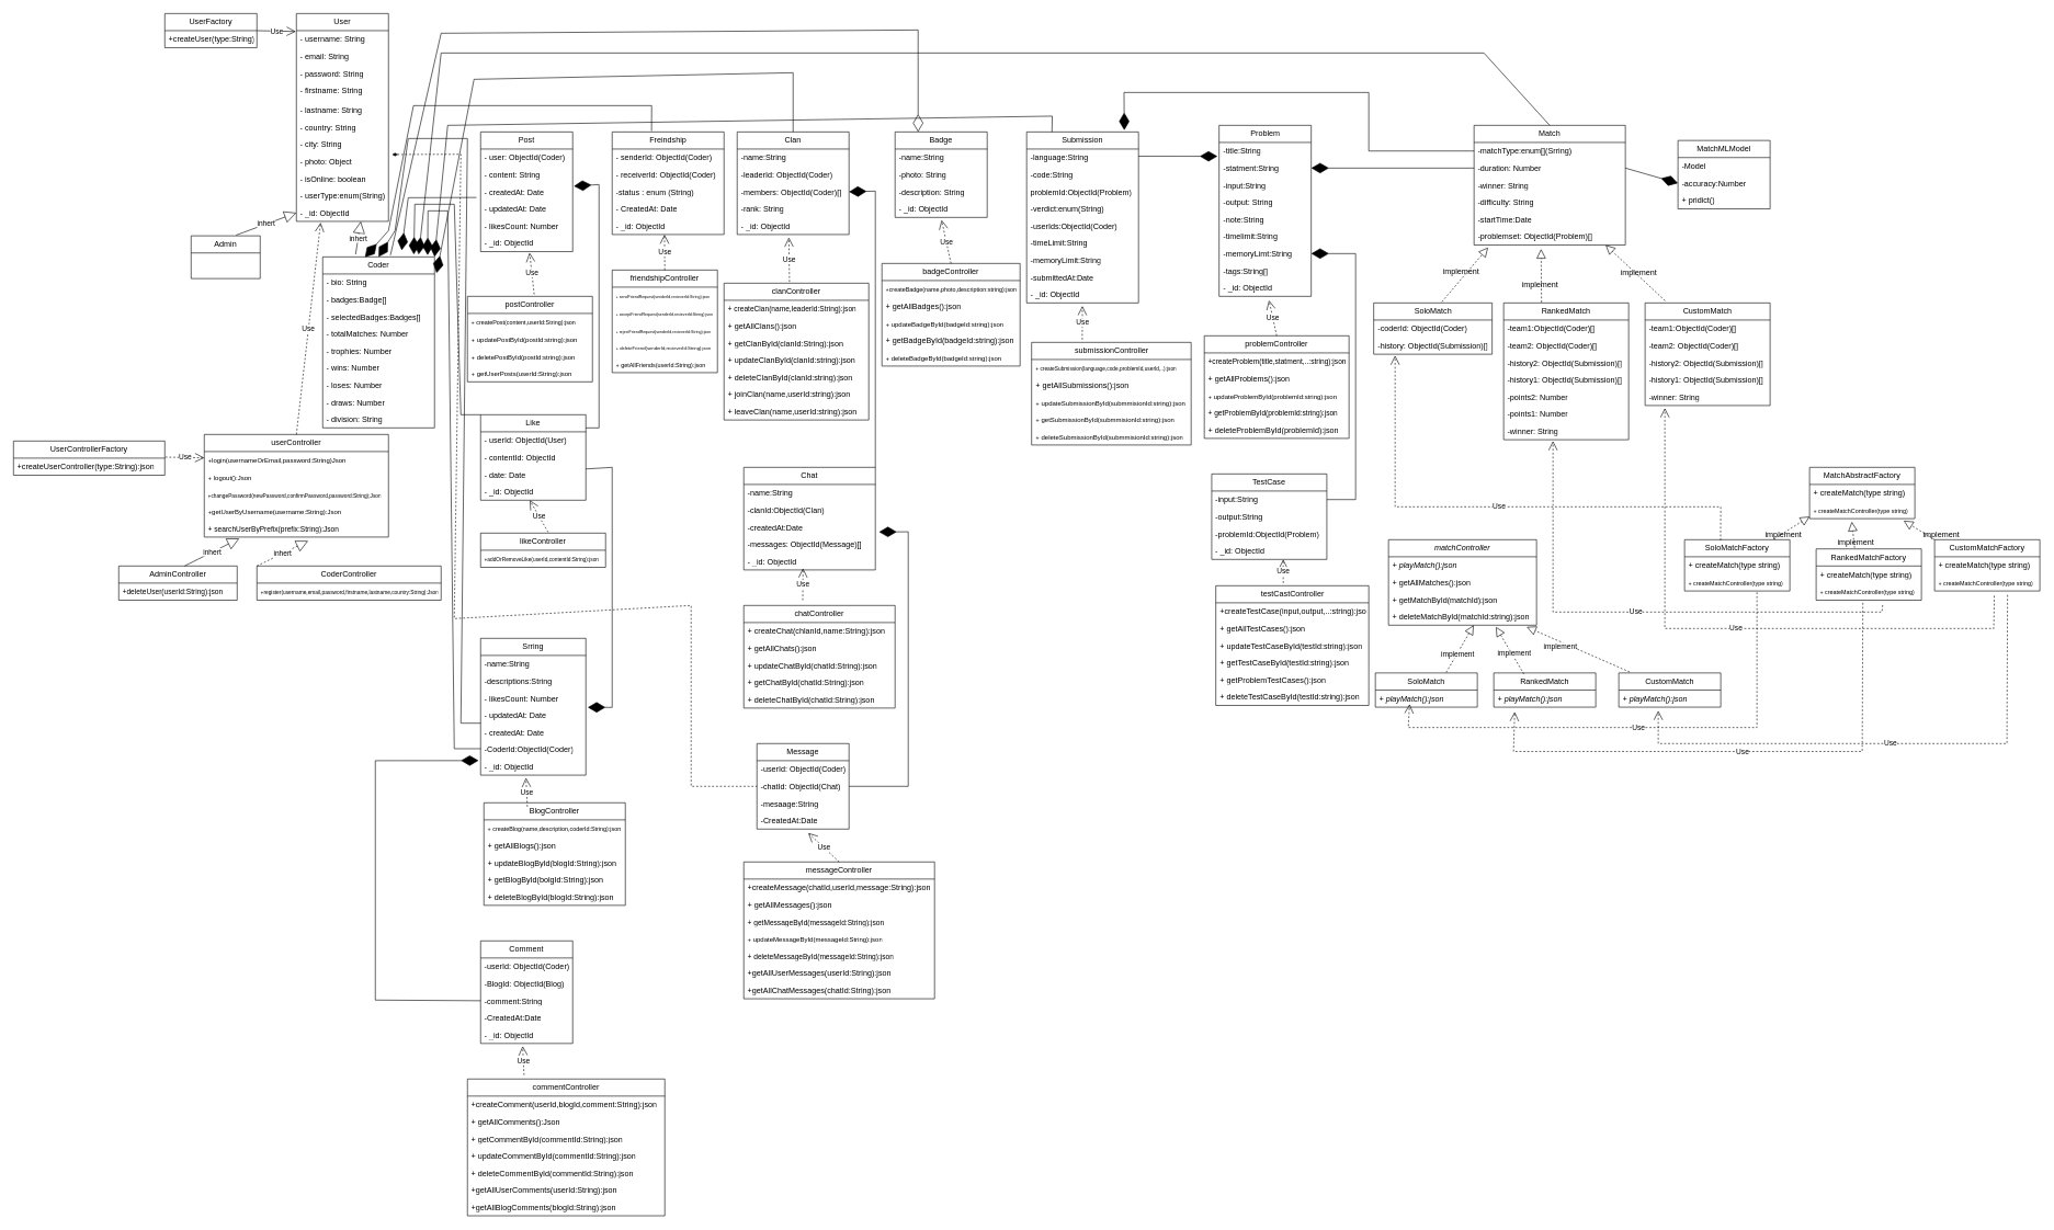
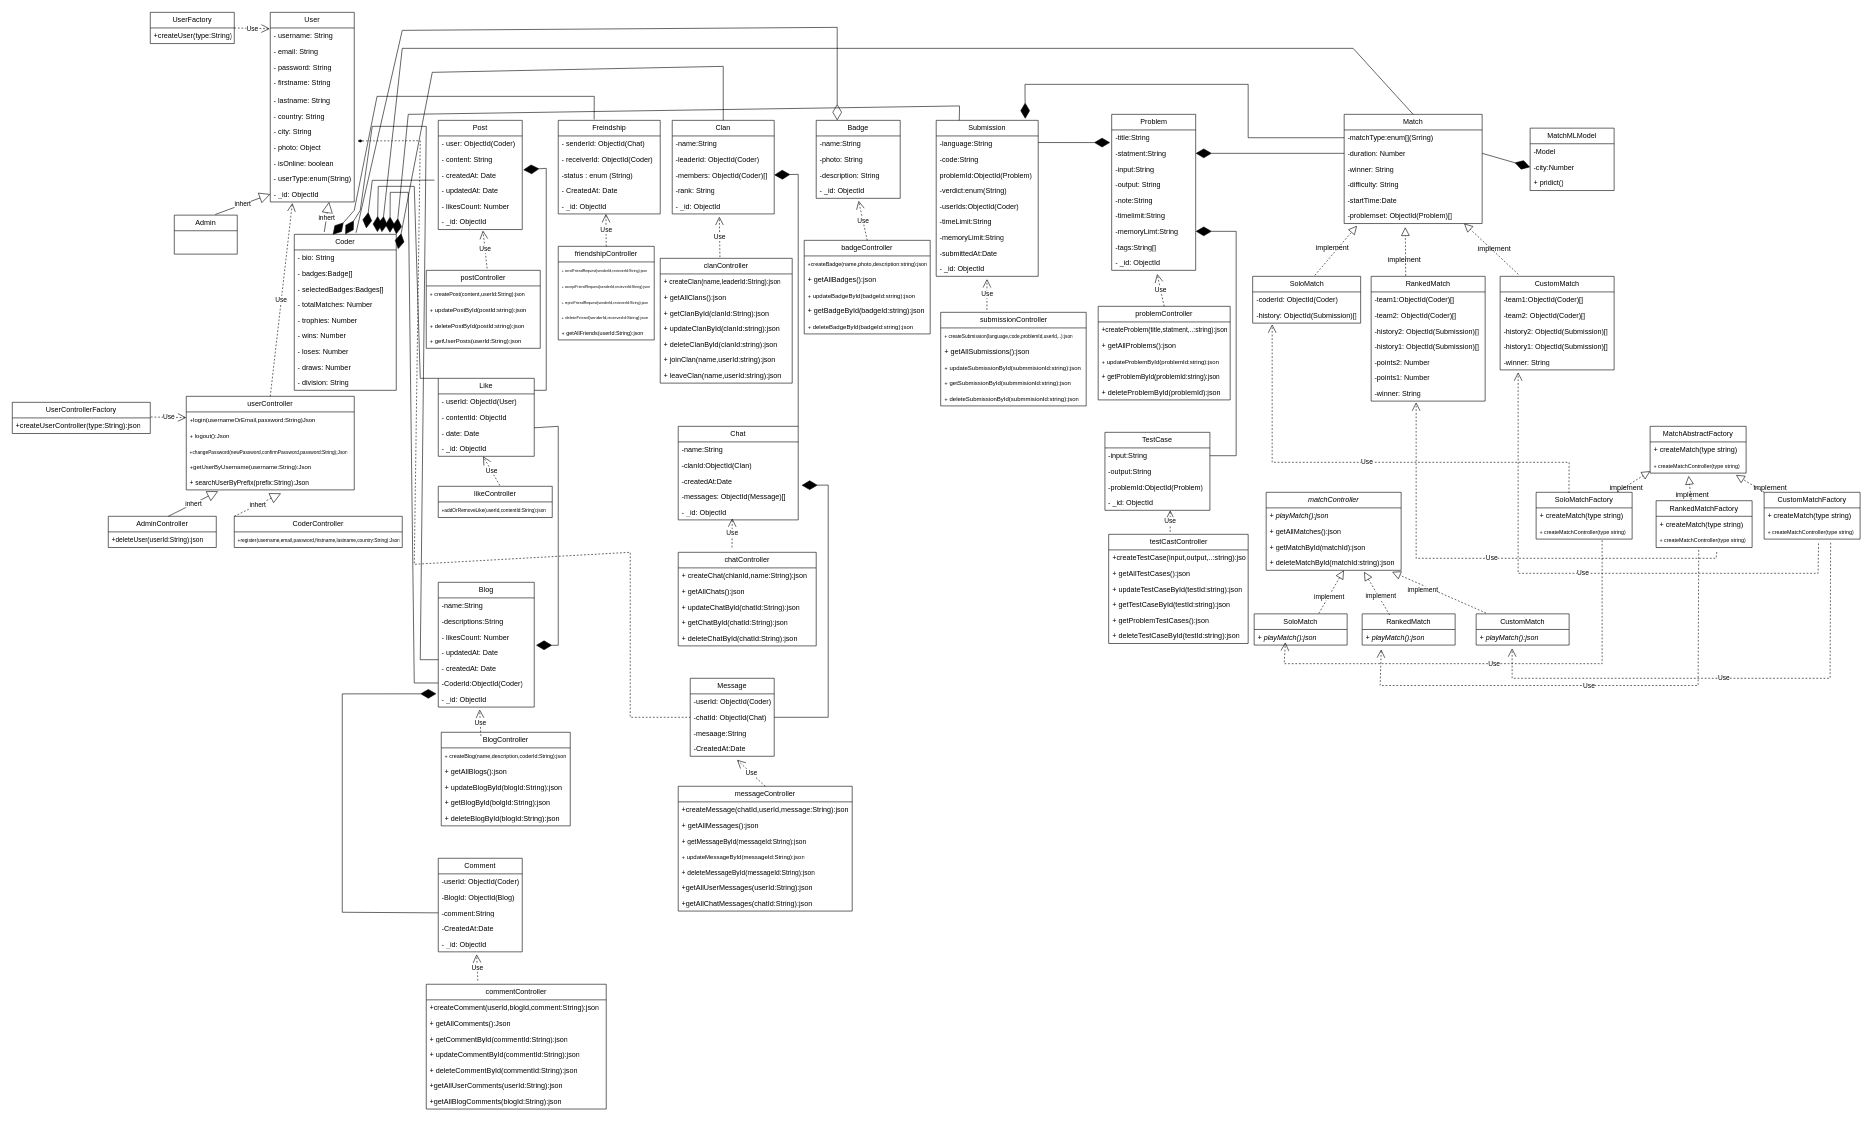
- <mxCell id="216" value="Use" style="endArrow=open;endSize=12;dashed=0;html=1;rounded=0;exitX=1;exitY=0.5;exitDx=0;exitDy=0;entryX=-0.006;entryY=0.05;entryDx=0;entryDy=0;entryPerimeter=0;" parent="1" source="214" target="180" edge="1"><mxGeometry width="160" relative="1" as="geometry"><mxPoint x="340" y="100" as="sourcePoint" /><mxPoint x="500" y="100" as="targetPoint" /></mxGeometry></mxCell>
+ <mxCell id="216" value="Use" style="endArrow=open;endSize=12;dashed=1;html=1;rounded=0;exitX=1;exitY=0.5;exitDx=0;exitDy=0;entryX=-0.006;entryY=0.05;entryDx=0;entryDy=0;entryPerimeter=0;" parent="1" source="214" target="180" edge="1"><mxGeometry width="160" relative="1" as="geometry"><mxPoint x="340" y="100" as="sourcePoint" /><mxPoint x="500" y="100" as="targetPoint" /></mxGeometry></mxCell>
- <mxCell id="38" value="- senderId: ObjectId(Coder)" style="text;strokeColor=none;fillColor=none;align=left;verticalAlign=top;spacingLeft=4;spacingRight=4;overflow=hidden;rotatable=0;points=[[0,0.5],[1,0.5]];portConstraint=eastwest;whiteSpace=wrap;html=1;" parent="37" vertex="1"><mxGeometry y="26" width="170" height="26" as="geometry" /></mxCell>
+ <mxCell id="38" value="- senderId: ObjectId(Chat)" style="text;strokeColor=none;fillColor=none;align=left;verticalAlign=top;spacingLeft=4;spacingRight=4;overflow=hidden;rotatable=0;points=[[0,0.5],[1,0.5]];portConstraint=eastwest;whiteSpace=wrap;html=1;" parent="37" vertex="1"><mxGeometry y="26" width="170" height="26" as="geometry" /></mxCell>
- <mxCell id="157" value="-accuracy:Number" style="text;strokeColor=none;fillColor=none;align=left;verticalAlign=top;spacingLeft=4;spacingRight=4;overflow=hidden;rotatable=0;points=[[0,0.5],[1,0.5]];portConstraint=eastwest;whiteSpace=wrap;html=1;" parent="155" vertex="1"><mxGeometry y="52" width="140" height="26" as="geometry" /></mxCell>
+ <mxCell id="157" value="-city:Number" style="text;strokeColor=none;fillColor=none;align=left;verticalAlign=top;spacingLeft=4;spacingRight=4;overflow=hidden;rotatable=0;points=[[0,0.5],[1,0.5]];portConstraint=eastwest;whiteSpace=wrap;html=1;" parent="155" vertex="1"><mxGeometry y="52" width="140" height="26" as="geometry" /></mxCell>
- <mxCell id="221" value="Srring" style="swimlane;fontStyle=0;childLayout=stackLayout;horizontal=1;startSize=26;fillColor=none;horizontalStack=0;resizeParent=1;resizeParentMax=0;resizeLast=0;collapsible=1;marginBottom=0;whiteSpace=wrap;html=1;" parent="1" vertex="1"><mxGeometry x="730" y="970" width="160" height="208" as="geometry" /></mxCell>
+ <mxCell id="221" value="Blog" style="swimlane;fontStyle=0;childLayout=stackLayout;horizontal=1;startSize=26;fillColor=none;horizontalStack=0;resizeParent=1;resizeParentMax=0;resizeLast=0;collapsible=1;marginBottom=0;whiteSpace=wrap;html=1;" parent="1" vertex="1"><mxGeometry x="730" y="970" width="160" height="208" as="geometry" /></mxCell>
